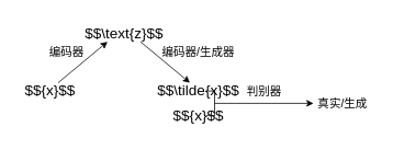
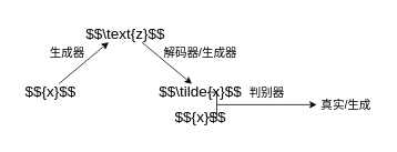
- <mxCell id="5" value="编码器" style="text;html=1;align=center;verticalAlign=middle;resizable=0;points=[];autosize=1;strokeColor=none;fillColor=none;fontSize=14;" vertex="1" parent="1"><mxGeometry x="45" y="48" width="70" height="30" as="geometry" /></mxCell>
+ <mxCell id="5" value="生成器" style="text;html=1;align=center;verticalAlign=middle;resizable=0;points=[];autosize=1;strokeColor=none;fillColor=none;fontSize=14;" vertex="1" parent="1"><mxGeometry x="45" y="48" width="70" height="30" as="geometry" /></mxCell>
- <mxCell id="8" value="编码器/生成器" style="text;html=1;align=center;verticalAlign=middle;resizable=0;points=[];autosize=1;strokeColor=none;fillColor=none;fontSize=14;" vertex="1" parent="1"><mxGeometry x="185" y="48" width="110" height="30" as="geometry" /></mxCell>
+ <mxCell id="8" value="解码器/生成器" style="text;html=1;align=center;verticalAlign=middle;resizable=0;points=[];autosize=1;strokeColor=none;fillColor=none;fontSize=14;" vertex="1" parent="1"><mxGeometry x="185" y="48" width="110" height="30" as="geometry" /></mxCell>
